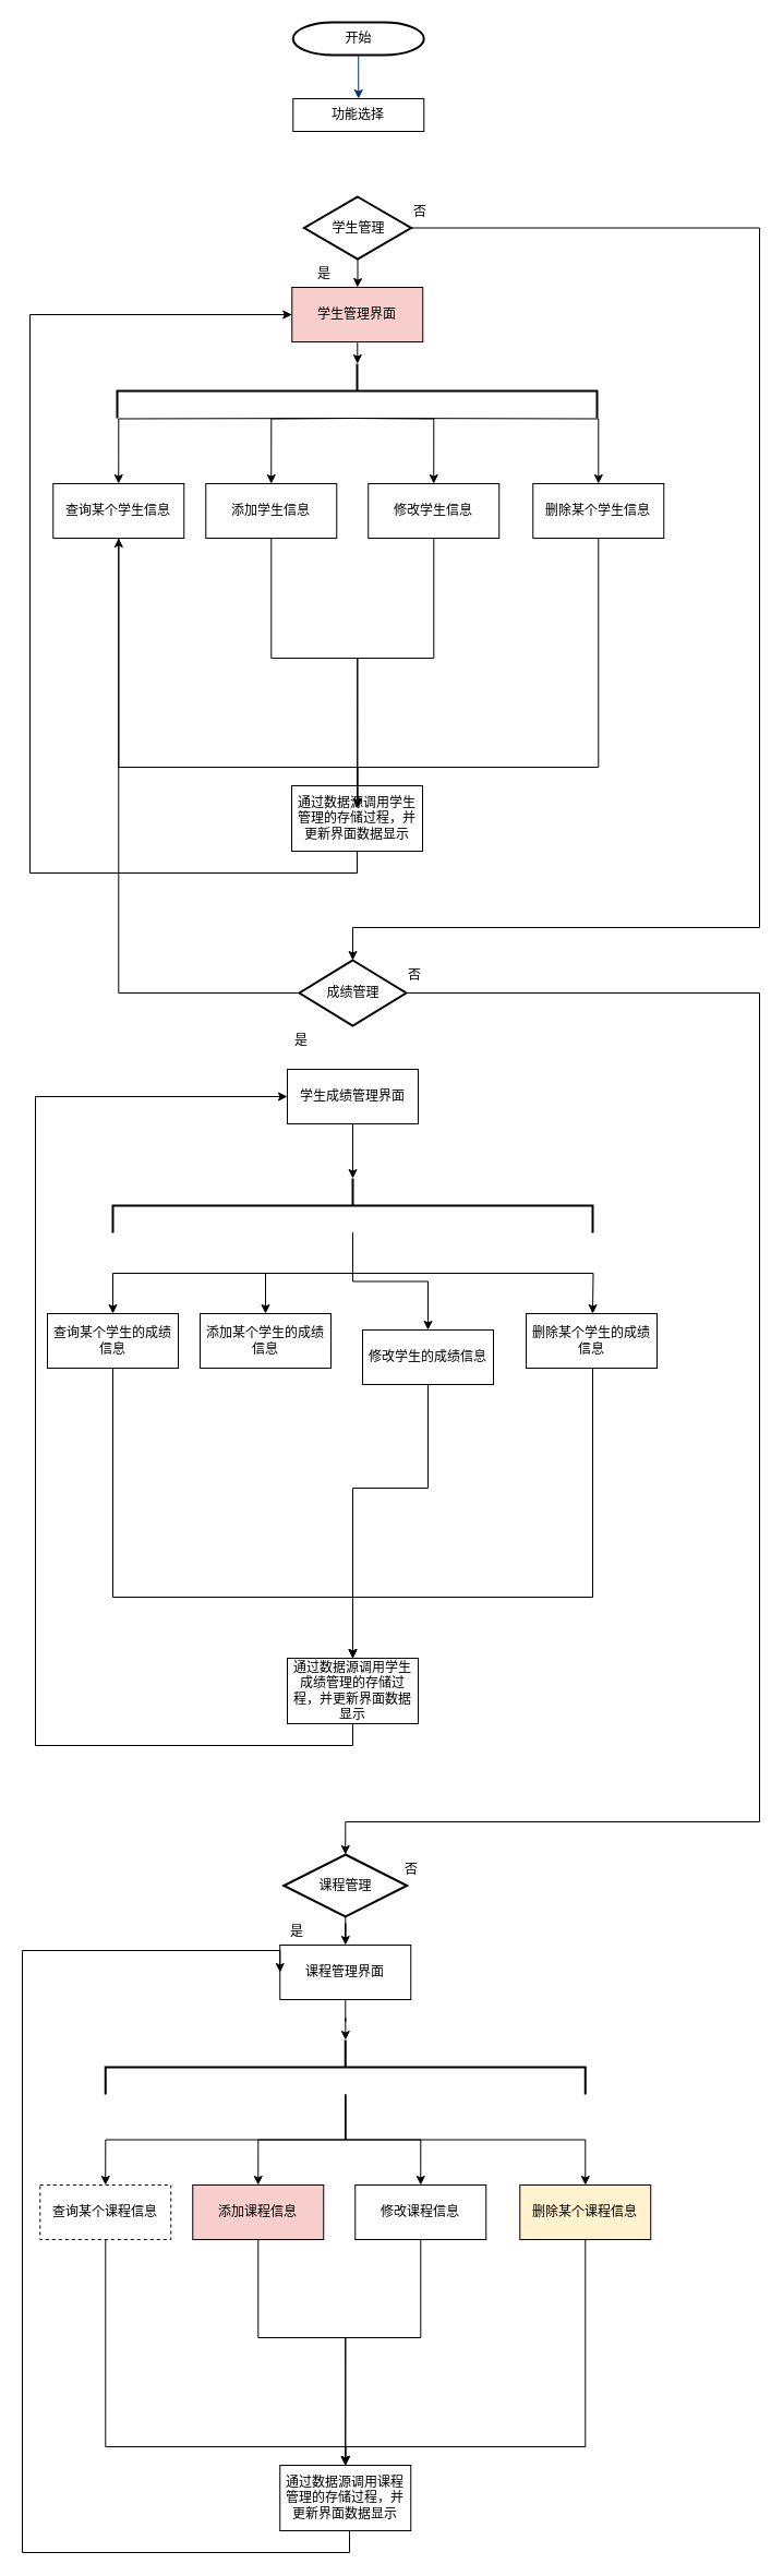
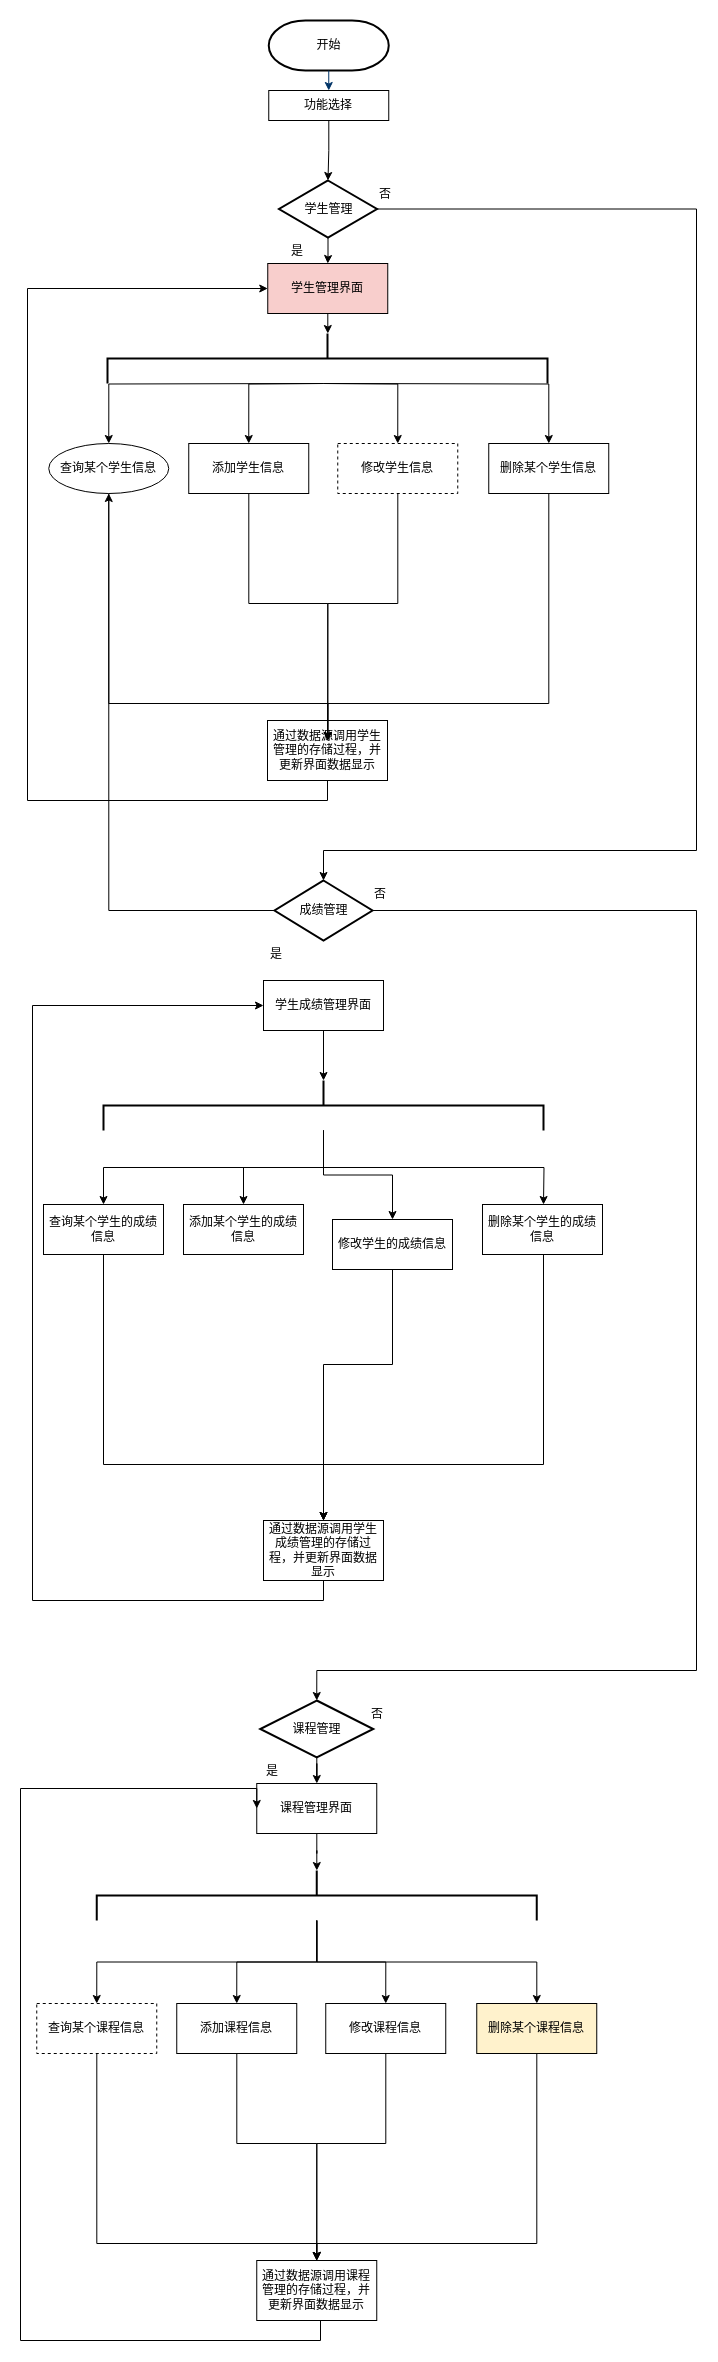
- <mxCell id="4" value="开始" style="shape=mxgraph.flowchart.terminator;strokeWidth=2;gradientColor=none;gradientDirection=north;fontStyle=0;html=1;" parent="1" vertex="1"><mxGeometry x="268.25" y="20" width="120" height="30" as="geometry" /></mxCell>
+ <mxCell id="4" value="开始" style="shape=mxgraph.flowchart.terminator;strokeWidth=2;gradientColor=none;gradientDirection=north;fontStyle=0;html=1;" parent="1" vertex="1"><mxGeometry x="268.25" y="20" width="120" height="50" as="geometry" /></mxCell>
+ <mxCell id="14" value="" style="edgeStyle=orthogonalEdgeStyle;rounded=0;orthogonalLoop=1;jettySize=auto;html=1;" parent="1" source="15" target="7" edge="1"><mxGeometry relative="1" as="geometry" /></mxCell>
- <mxCell id="31" value="查询某个学生信息" style="rounded=0;whiteSpace=wrap;html=1;" parent="1" vertex="1"><mxGeometry x="48.25" y="443" width="120" height="50" as="geometry" /></mxCell>
+ <mxCell id="31" value="查询某个学生信息" style="ellipse;whiteSpace=wrap;html=1;" parent="1" vertex="1"><mxGeometry x="48.25" y="443" width="120" height="50" as="geometry" /></mxCell>
- <mxCell id="37" value="修改学生信息" style="rounded=0;whiteSpace=wrap;html=1;" parent="1" vertex="1"><mxGeometry x="337.25" y="443" width="120" height="50" as="geometry" /></mxCell>
+ <mxCell id="37" value="修改学生信息" style="rounded=0;whiteSpace=wrap;html=1;dashed=1;" parent="1" vertex="1"><mxGeometry x="337.25" y="443" width="120" height="50" as="geometry" /></mxCell>
- <mxCell id="66" value="添加课程信息" style="rounded=0;whiteSpace=wrap;html=1;fillColor=#f8cecc;" parent="1" vertex="1"><mxGeometry x="176.25" y="2003" width="120" height="50" as="geometry" /></mxCell>
+ <mxCell id="66" value="添加课程信息" style="rounded=0;whiteSpace=wrap;html=1;" parent="1" vertex="1"><mxGeometry x="176.25" y="2003" width="120" height="50" as="geometry" /></mxCell>
